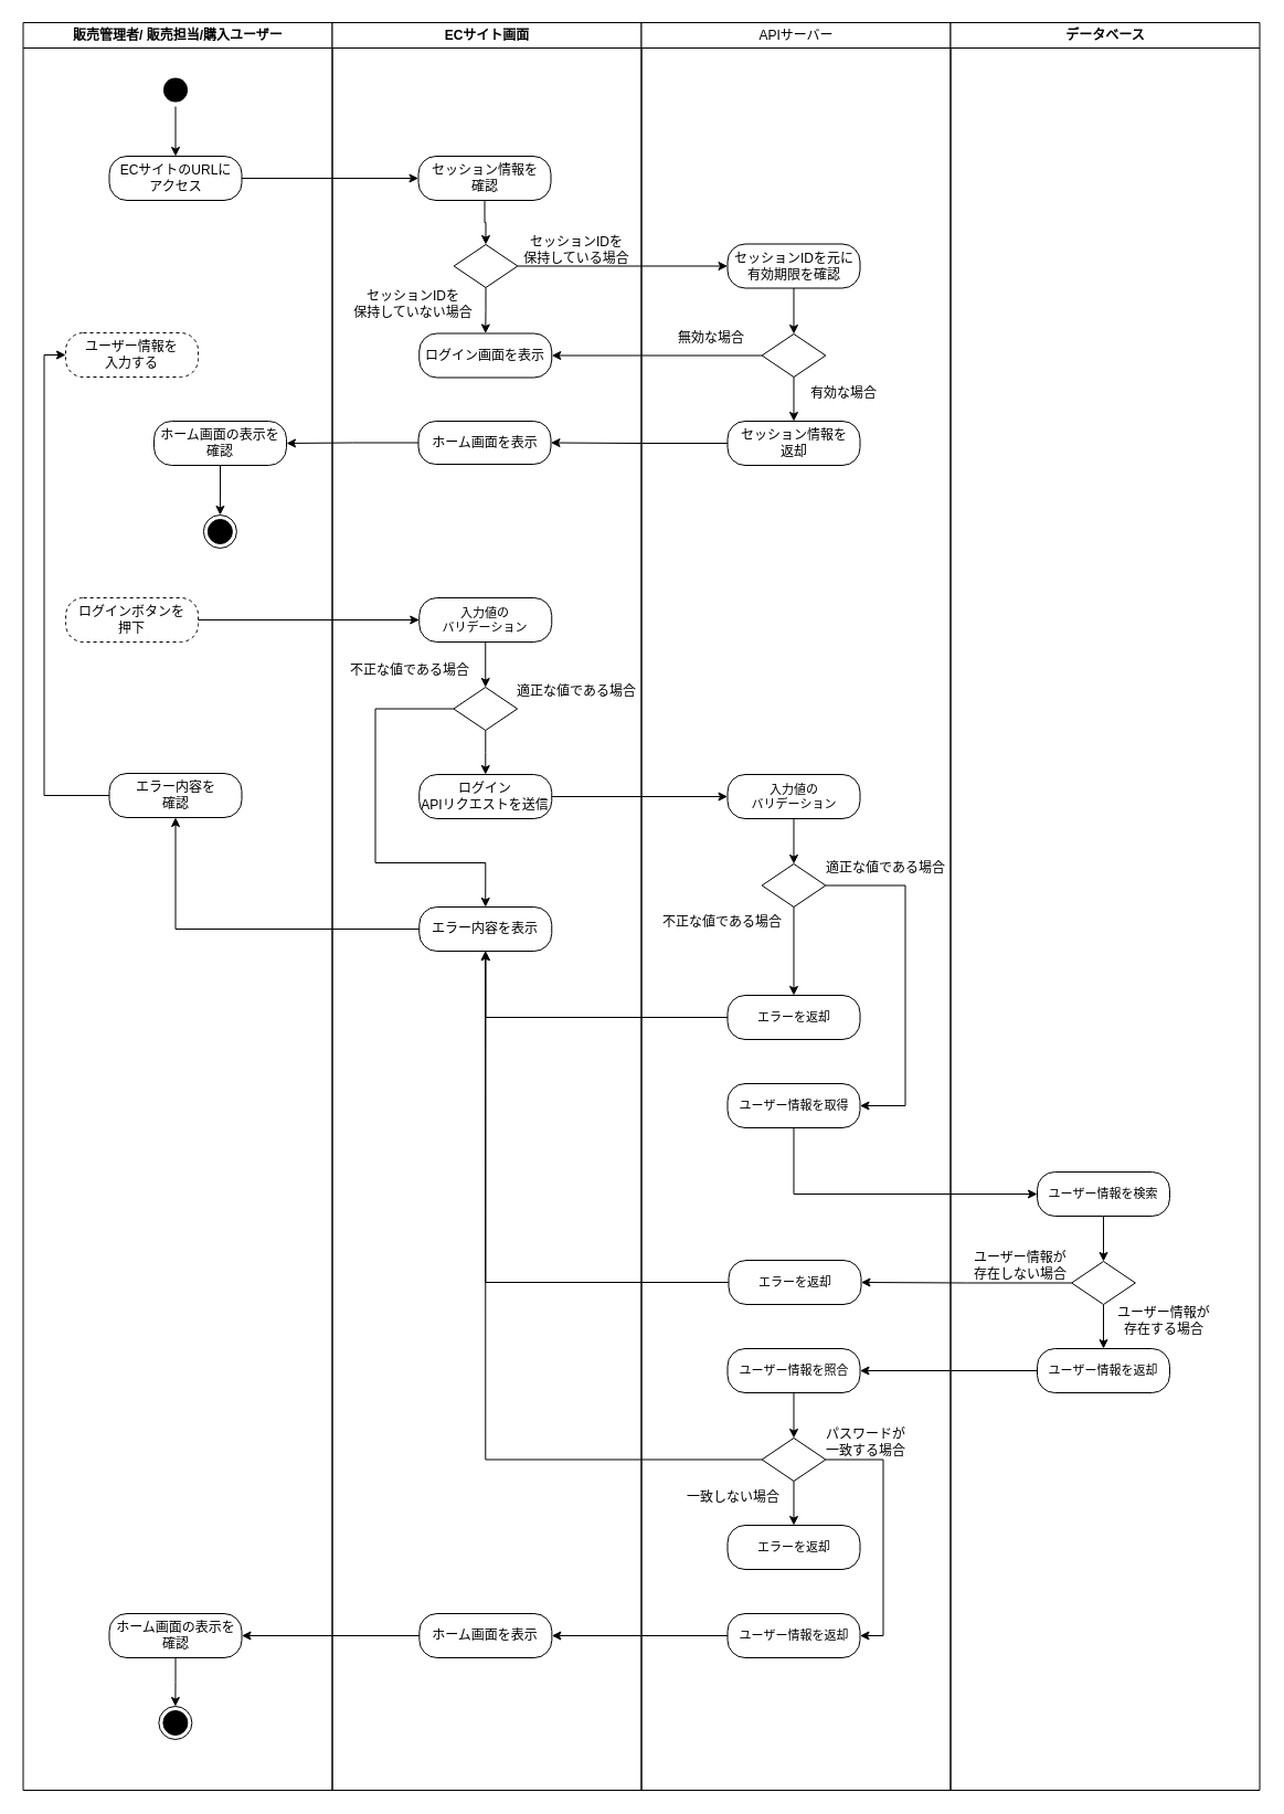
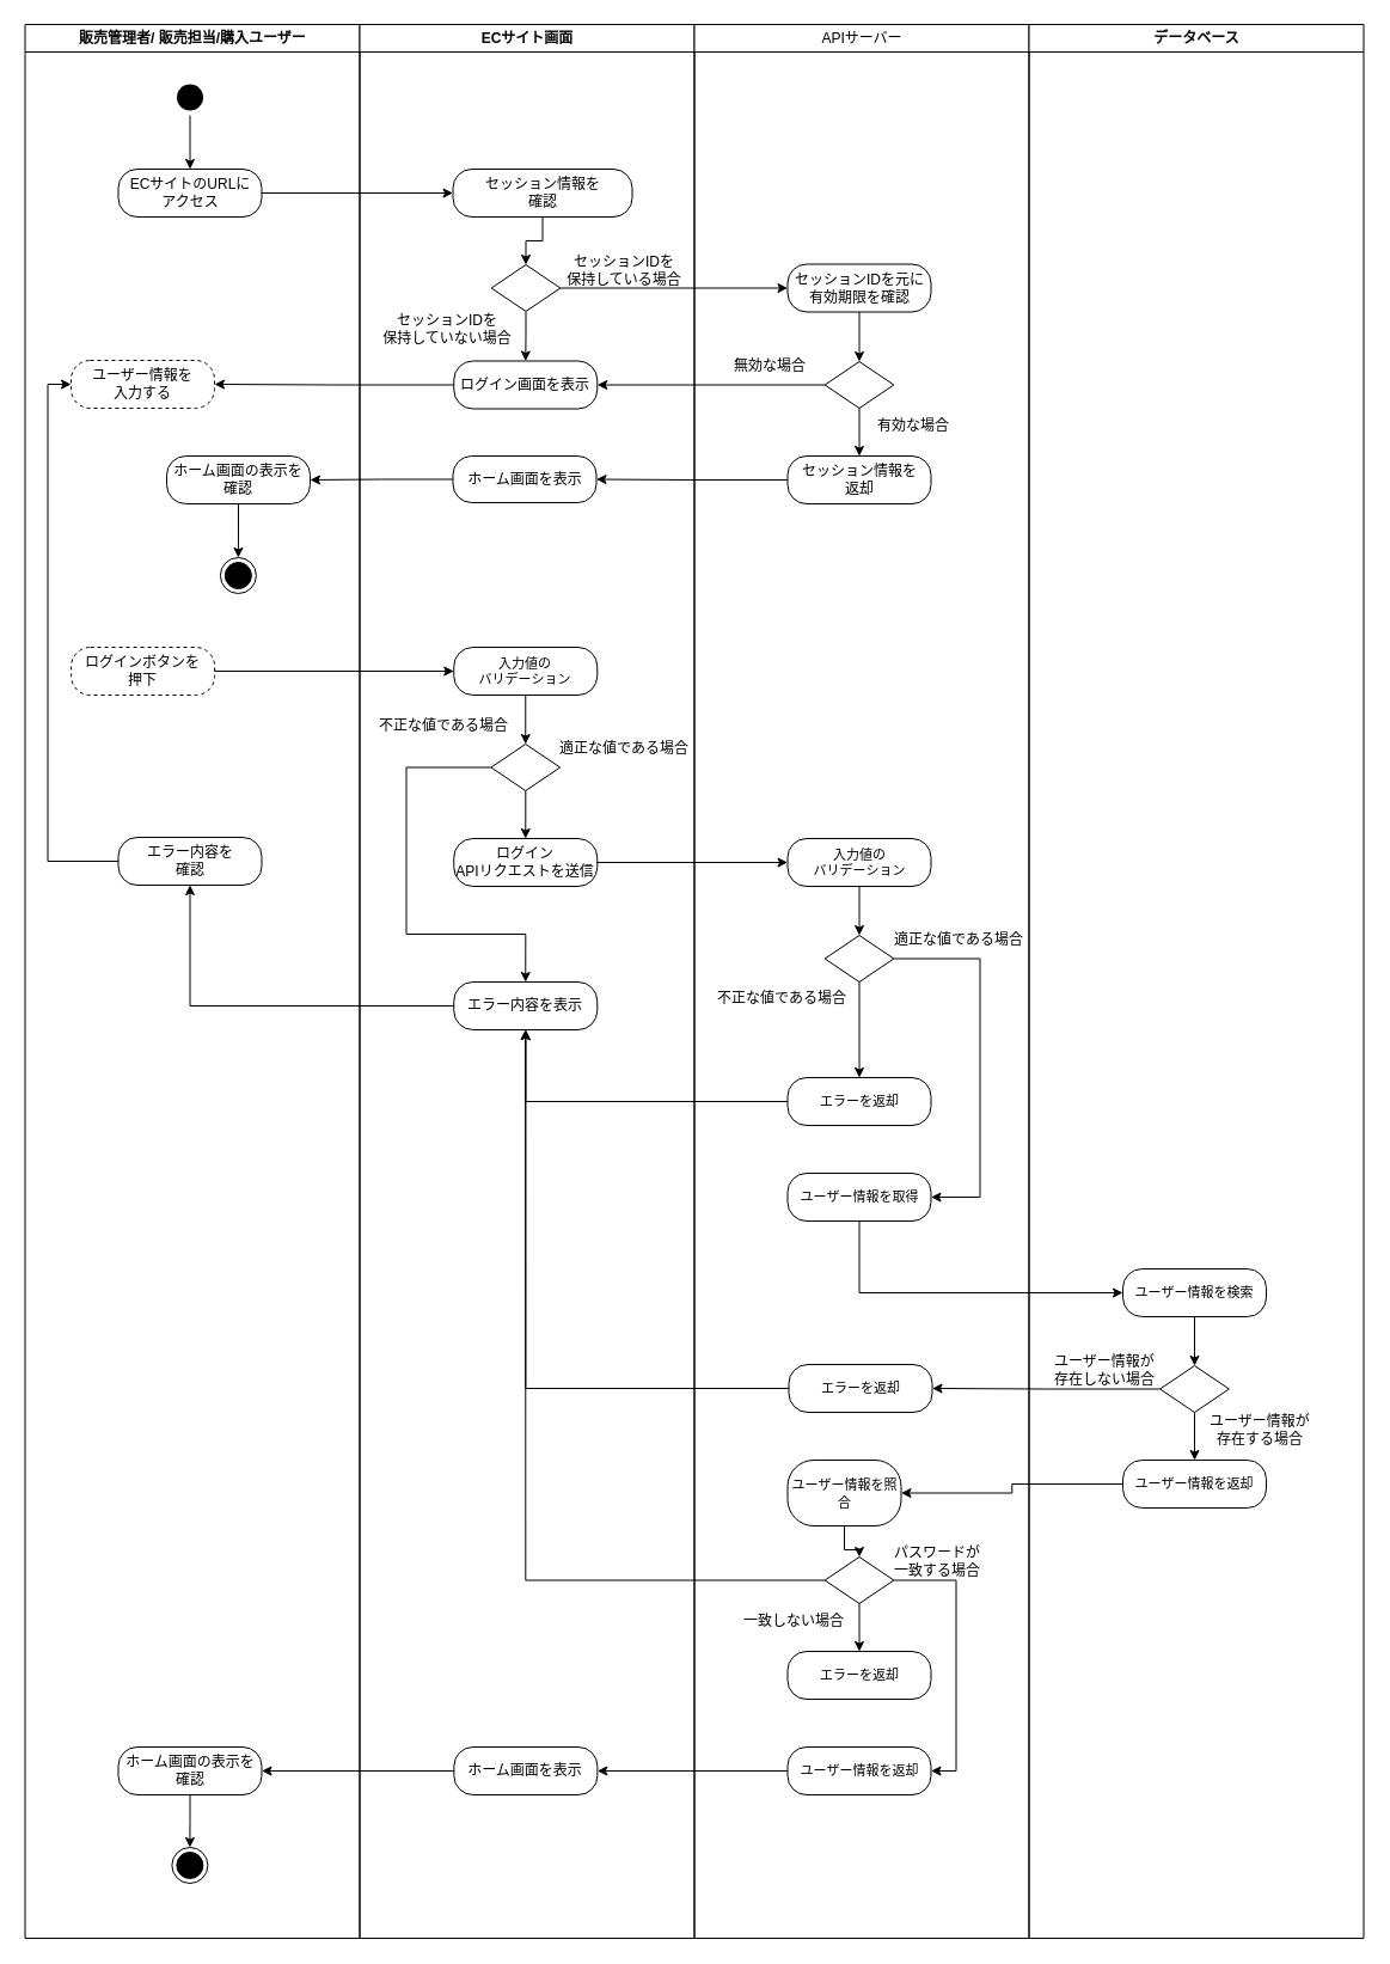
- <mxCell id="27" value="セッション情報を&lt;div&gt;確認&lt;/div&gt;" style="rounded=1;whiteSpace=wrap;html=1;arcSize=40;" vertex="1" parent="16"><mxGeometry x="78" y="121" width="120" height="40" as="geometry" /></mxCell>
+ <mxCell id="27" value="セッション情報を&lt;div&gt;確認&lt;/div&gt;" style="rounded=1;whiteSpace=wrap;html=1;arcSize=40;" vertex="1" parent="16"><mxGeometry x="78" y="121" width="150" height="40" as="geometry" /></mxCell>
+ <mxCell id="71" style="edgeStyle=orthogonalEdgeStyle;rounded=0;orthogonalLoop=1;jettySize=auto;html=1;entryX=1;entryY=0.5;entryDx=0;entryDy=0;" edge="1" parent="1" source="31" target="8"><mxGeometry relative="1" as="geometry" /></mxCell>
- <mxCell id="51" value="&lt;span style=&quot;font-size: 11px;&quot;&gt;ユーザー情報を照合&lt;/span&gt;" style="rounded=1;whiteSpace=wrap;html=1;arcSize=40;" vertex="1" parent="35"><mxGeometry x="78" y="1201" width="120" height="40" as="geometry" /></mxCell>
+ <mxCell id="51" value="&lt;span style=&quot;font-size: 11px;&quot;&gt;ユーザー情報を照合&lt;/span&gt;" style="rounded=1;whiteSpace=wrap;html=1;arcSize=40;" vertex="1" parent="35"><mxGeometry x="78" y="1201" width="95" height="55" as="geometry" /></mxCell>
